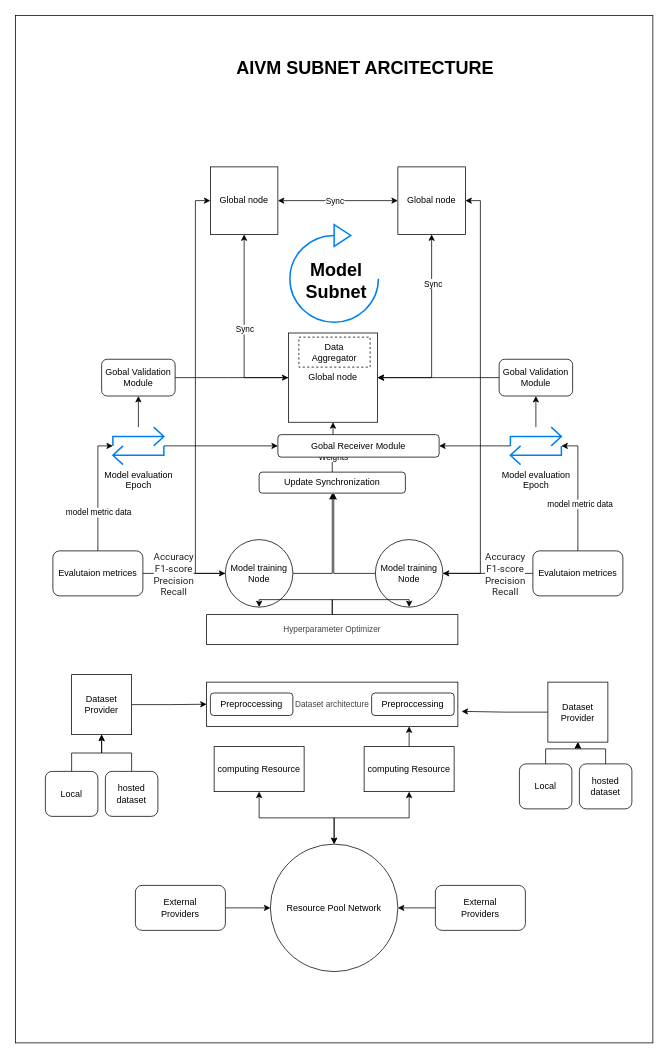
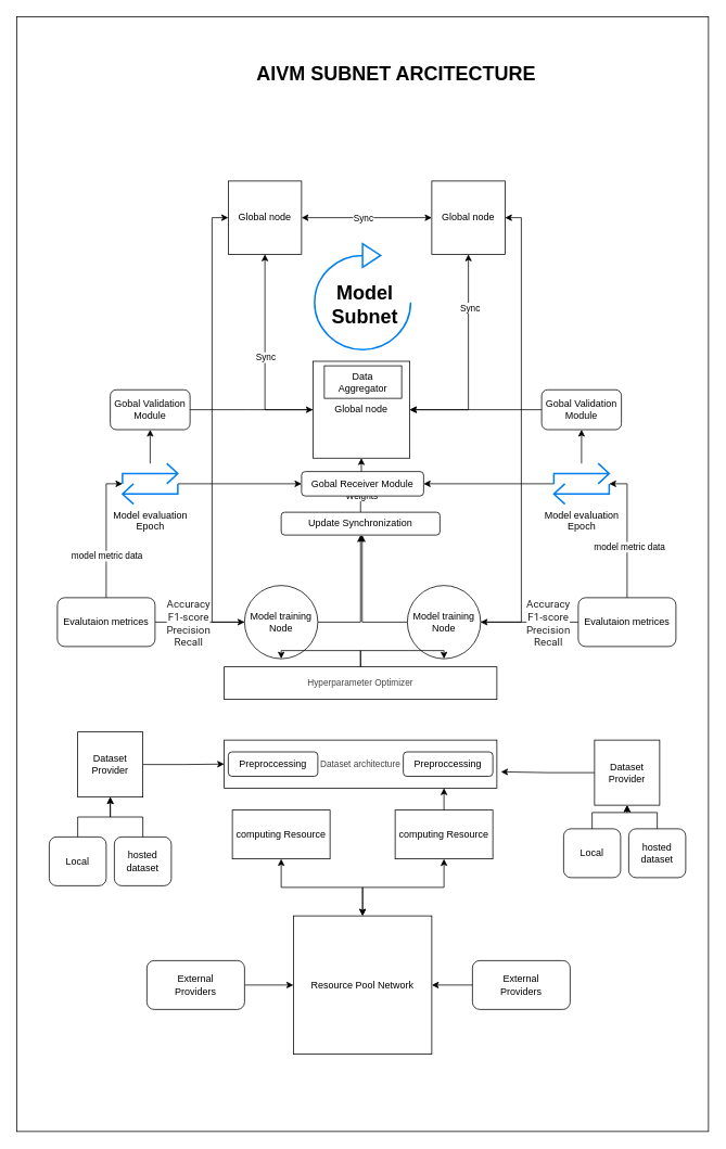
- <mxCell id="69" value="Data &lt;br&gt;Aggregator" style="rounded=0;whiteSpace=wrap;html=1;dashed=1;" vertex="1" parent="1"><mxGeometry x="398" y="449" width="95" height="40" as="geometry" /></mxCell>
+ <mxCell id="69" value="Data &lt;br&gt;Aggregator" style="rounded=0;whiteSpace=wrap;html=1;" vertex="1" parent="1"><mxGeometry x="398" y="449" width="95" height="40" as="geometry" /></mxCell>
- <mxCell id="38" value="Gobal Receiver Module" style="rounded=1;whiteSpace=wrap;html=1;" vertex="1" parent="1"><mxGeometry x="370" y="579" width="215" height="30" as="geometry" /></mxCell>
+ <mxCell id="38" value="Gobal Receiver Module" style="rounded=1;whiteSpace=wrap;html=1;" vertex="1" parent="1"><mxGeometry x="370" y="579" width="150" height="30" as="geometry" /></mxCell>
- <mxCell id="26" value="Resource Pool Network" style="ellipse;whiteSpace=wrap;html=1;aspect=fixed;" vertex="1" parent="1"><mxGeometry x="360" y="1125" width="170" height="170" as="geometry" /></mxCell>
+ <mxCell id="26" value="Resource Pool Network" style="whiteSpace=wrap;html=1;aspect=fixed;rounded=0;" vertex="1" parent="1"><mxGeometry x="360" y="1125" width="170" height="170" as="geometry" /></mxCell>
